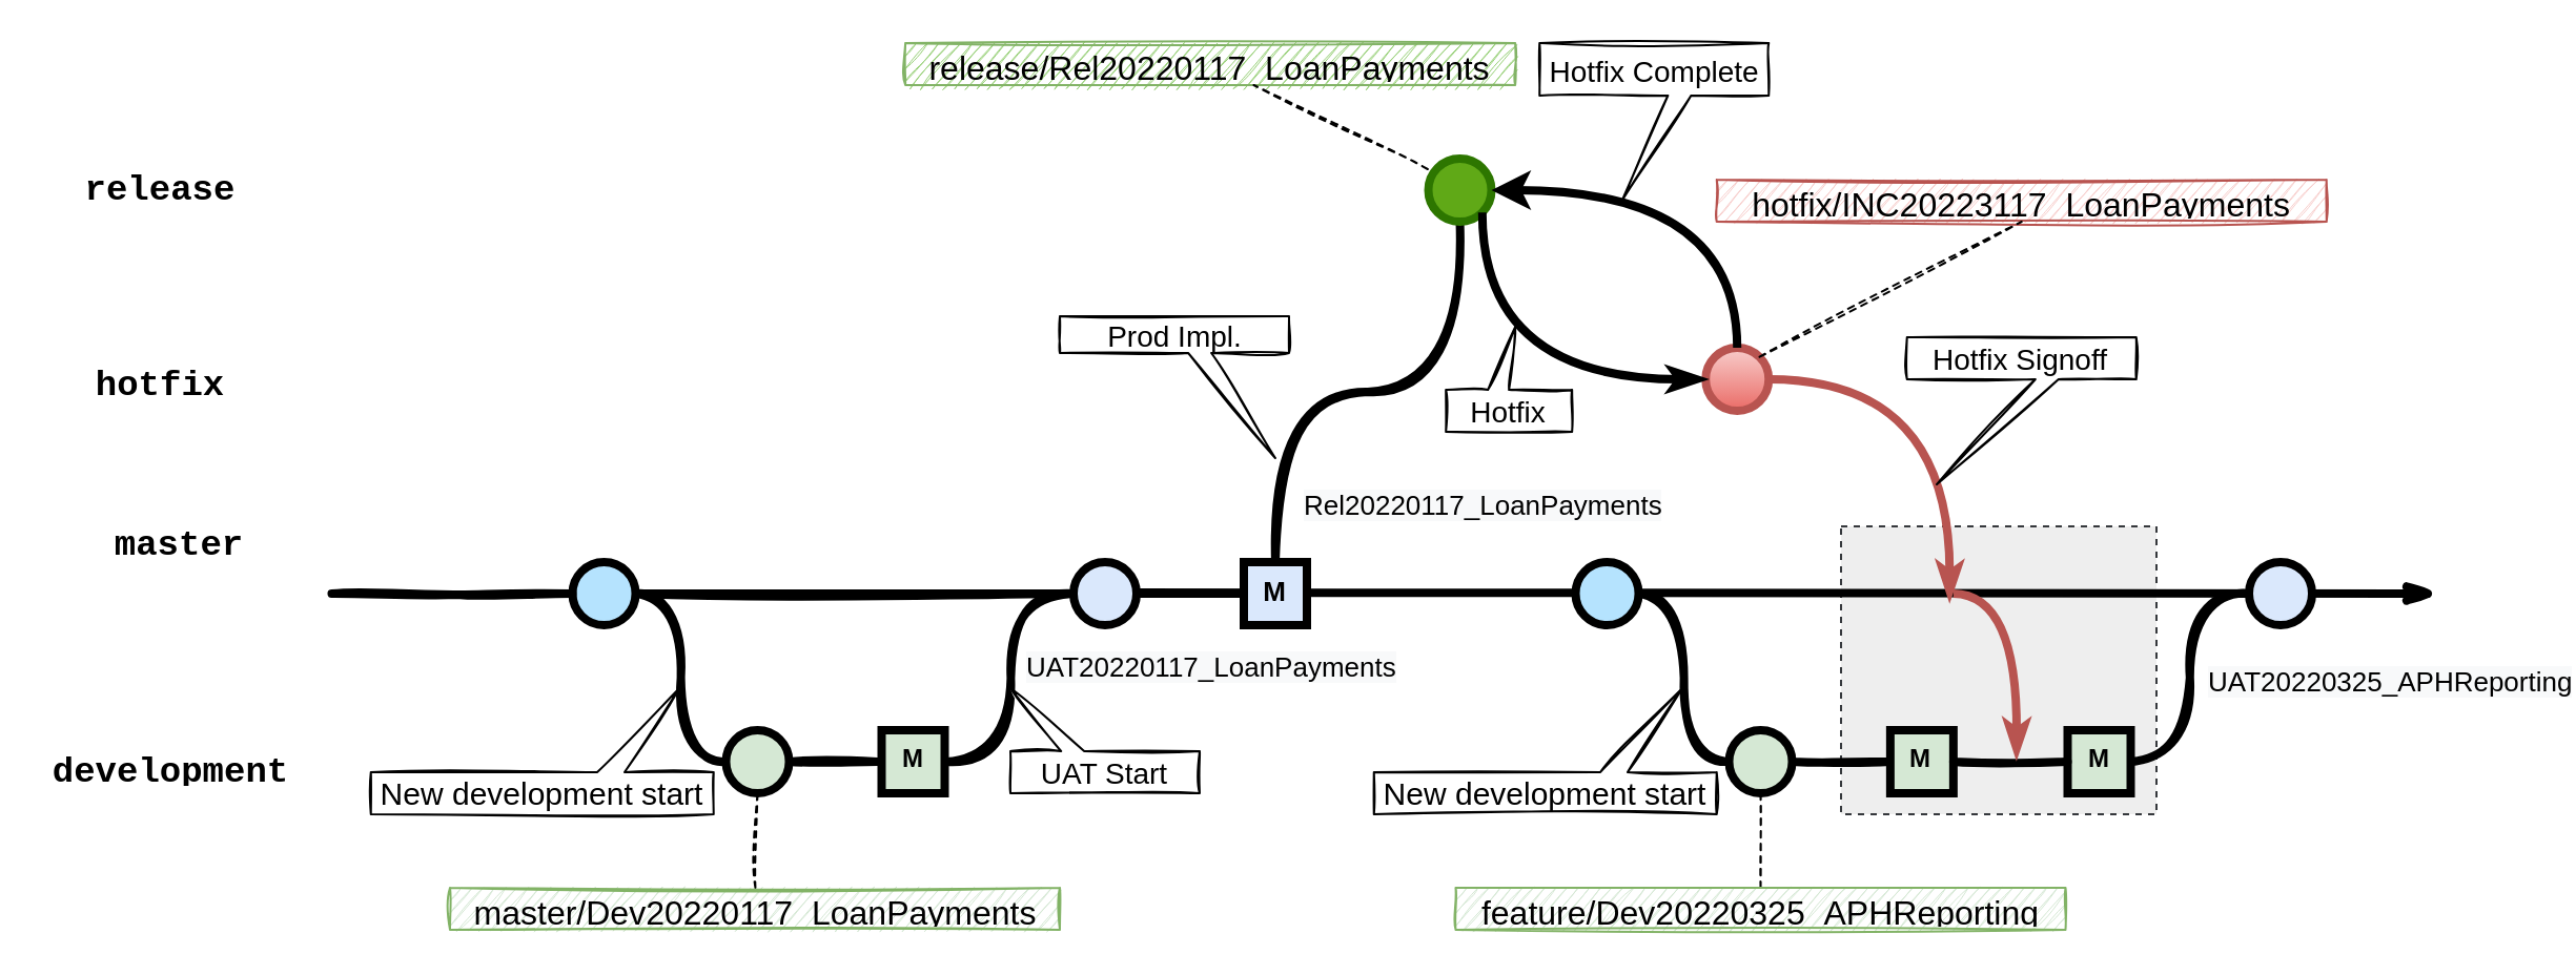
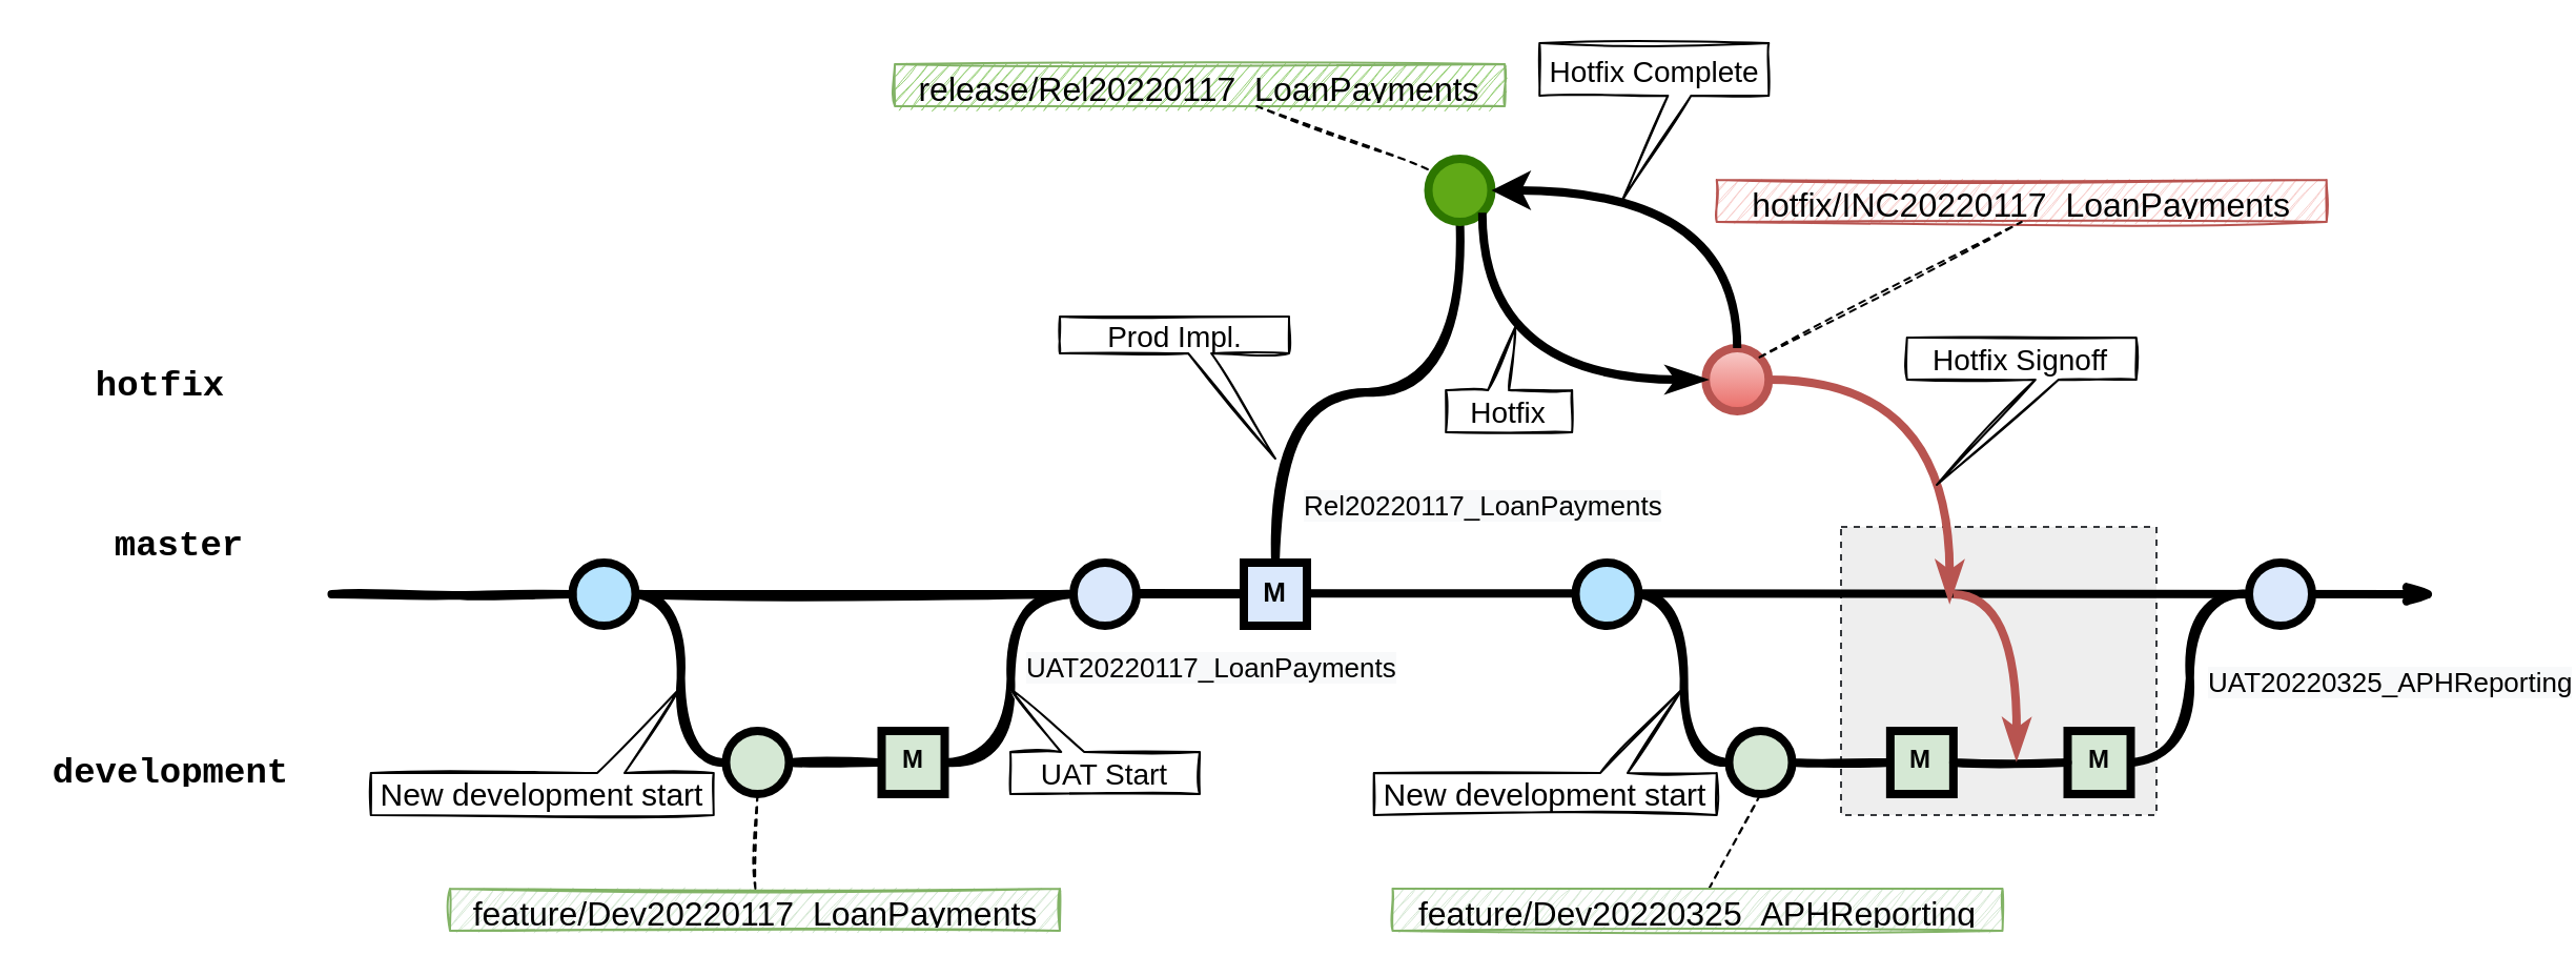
- <mxCell id="27" value="&lt;span style=&quot;font-size: 16px&quot;&gt;release/Rel20220117_LoanPayments&lt;/span&gt;" style="text;html=1;strokeColor=#82b366;fillColor=#97D077;align=center;verticalAlign=middle;whiteSpace=wrap;overflow=hidden;rounded=0;shadow=0;sketch=1;fontSize=15;" parent="1" vertex="1"><mxGeometry x="430.06" y="20" width="290" height="20" as="geometry" /></mxCell>
+ <mxCell id="27" value="&lt;span style=&quot;font-size: 16px&quot;&gt;release/Rel20220117_LoanPayments&lt;/span&gt;" style="text;html=1;strokeColor=#82b366;fillColor=#97D077;align=center;verticalAlign=middle;whiteSpace=wrap;overflow=hidden;rounded=0;shadow=0;sketch=1;fontSize=15;" parent="1" vertex="1"><mxGeometry x="425.06" y="30" width="290" height="20" as="geometry" /></mxCell>
- <mxCell id="19" value="&lt;font style=&quot;font-size: 17px&quot;&gt;release&lt;/font&gt;" style="text;html=1;strokeColor=none;fillColor=none;align=center;verticalAlign=middle;whiteSpace=wrap;overflow=hidden;fontSize=14;fontStyle=1;fontFamily=Courier New;" parent="1" vertex="1"><mxGeometry x="35" y="78" width="81.62" height="20" as="geometry" /></mxCell>
- <mxCell id="33" value="&lt;span style=&quot;font-size: 16px&quot;&gt;hotfix/INC20223117_LoanPayments&lt;/span&gt;" style="text;html=1;strokeColor=#b85450;fillColor=#f8cecc;align=center;verticalAlign=middle;whiteSpace=wrap;overflow=hidden;rounded=0;shadow=0;sketch=1;fontSize=15;" parent="1" vertex="1"><mxGeometry x="815.87" y="85" width="290" height="20" as="geometry" /></mxCell>
+ <mxCell id="33" value="&lt;span style=&quot;font-size: 16px&quot;&gt;hotfix/INC20220117_LoanPayments&lt;/span&gt;" style="text;html=1;strokeColor=#b85450;fillColor=#f8cecc;align=center;verticalAlign=middle;whiteSpace=wrap;overflow=hidden;rounded=0;shadow=0;sketch=1;fontSize=15;" parent="1" vertex="1"><mxGeometry x="815.87" y="85" width="290" height="20" as="geometry" /></mxCell>
- <mxCell id="24" value="&lt;span style=&quot;font-size: 16px&quot;&gt;master/Dev20220117_LoanPayments&lt;/span&gt;" style="text;html=1;strokeColor=#82b366;fillColor=#d5e8d4;align=center;verticalAlign=middle;whiteSpace=wrap;overflow=hidden;rounded=0;shadow=0;sketch=1;fontSize=15;" parent="1" vertex="1"><mxGeometry x="213.5" y="422" width="290" height="20" as="geometry" /></mxCell>
+ <mxCell id="24" value="&lt;span style=&quot;font-size: 16px&quot;&gt;feature/Dev20220117_LoanPayments&lt;/span&gt;" style="text;html=1;strokeColor=#82b366;fillColor=#d5e8d4;align=center;verticalAlign=middle;whiteSpace=wrap;overflow=hidden;rounded=0;shadow=0;sketch=1;fontSize=15;" parent="1" vertex="1"><mxGeometry x="213.5" y="422" width="290" height="20" as="geometry" /></mxCell>
- <mxCell id="47" value="&lt;span style=&quot;font-size: 16px&quot;&gt;feature/Dev20220325_APHReporting&lt;/span&gt;" style="text;html=1;strokeColor=#82b366;fillColor=#d5e8d4;align=center;verticalAlign=middle;whiteSpace=wrap;overflow=hidden;rounded=0;shadow=0;sketch=1;fontSize=15;" parent="1" vertex="1"><mxGeometry x="691.75" y="422" width="290" height="20" as="geometry" /></mxCell>
+ <mxCell id="47" value="&lt;span style=&quot;font-size: 16px&quot;&gt;feature/Dev20220325_APHReporting&lt;/span&gt;" style="text;html=1;strokeColor=#82b366;fillColor=#d5e8d4;align=center;verticalAlign=middle;whiteSpace=wrap;overflow=hidden;rounded=0;shadow=0;sketch=1;fontSize=15;" parent="1" vertex="1"><mxGeometry x="661.75" y="422" width="290" height="20" as="geometry" /></mxCell>
